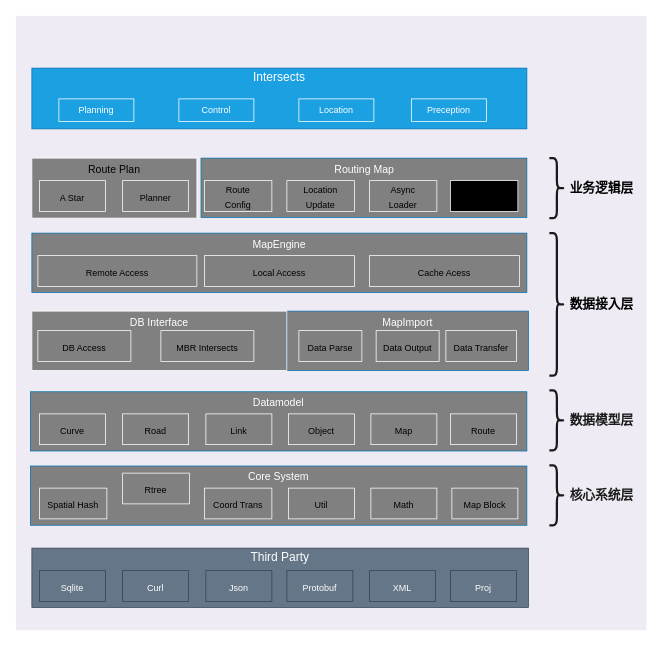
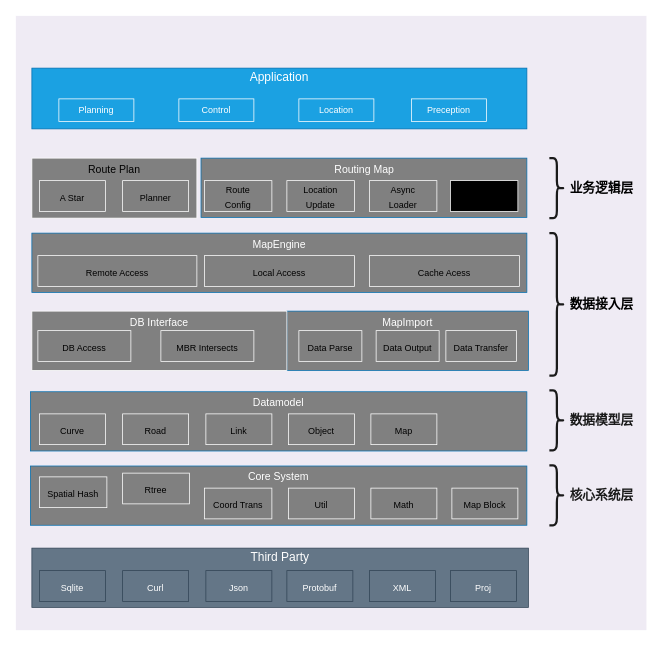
- <mxCell id="3" value="&lt;font style=&quot;font-size: 16px;&quot;&gt;Intersects&lt;br&gt;&lt;br&gt;&lt;br&gt;&lt;br&gt;&lt;/font&gt;" style="rounded=0;whiteSpace=wrap;html=1;align=center;fillColor=#1ba1e2;fontColor=#ffffff;strokeColor=#006EAF;" parent="1" vertex="1"><mxGeometry x="42" y="90" width="660" height="81" as="geometry" /></mxCell>
+ <mxCell id="3" value="&lt;font style=&quot;font-size: 16px;&quot;&gt;Application&lt;br&gt;&lt;br&gt;&lt;br&gt;&lt;br&gt;&lt;/font&gt;" style="rounded=0;whiteSpace=wrap;html=1;align=center;fillColor=#1ba1e2;fontColor=#ffffff;strokeColor=#006EAF;" parent="1" vertex="1"><mxGeometry x="42" y="90" width="660" height="81" as="geometry" /></mxCell>
- <mxCell id="42" value="&lt;span style=&quot;font-size: 12px;&quot;&gt;Route&lt;/span&gt;" style="rounded=0;whiteSpace=wrap;html=1;strokeColor=#FFFFFF;fontSize=16;fillColor=#808080;" parent="1" vertex="1"><mxGeometry x="600" y="551" width="88" height="41" as="geometry" /></mxCell>
- <mxCell id="45" value="&lt;span style=&quot;font-size: 12px;&quot;&gt;Spatial Hash&lt;/span&gt;" style="rounded=0;whiteSpace=wrap;html=1;strokeColor=#FFFFFF;fontSize=16;fillColor=#808080;" parent="1" vertex="1"><mxGeometry x="52" y="650" width="90" height="41" as="geometry" /></mxCell>
+ <mxCell id="45" value="&lt;span style=&quot;font-size: 12px;&quot;&gt;Spatial Hash&lt;/span&gt;" style="rounded=0;whiteSpace=wrap;html=1;strokeColor=#FFFFFF;fontSize=16;fillColor=#808080;" parent="1" vertex="1"><mxGeometry x="52" y="635" width="90" height="41" as="geometry" /></mxCell>
